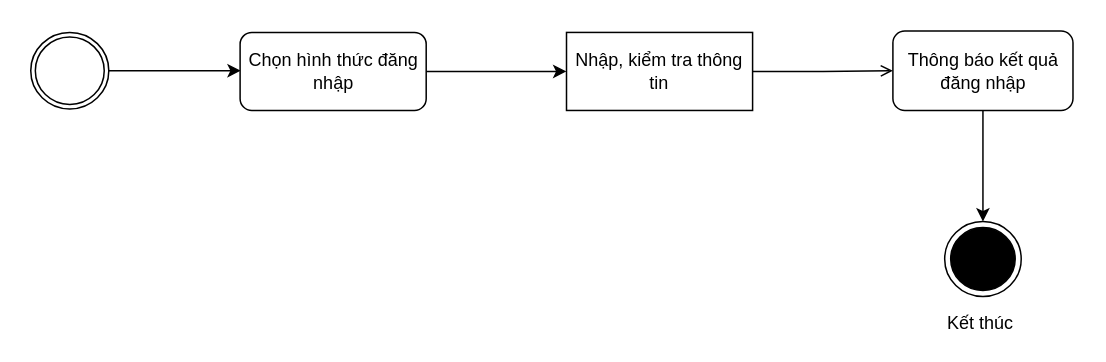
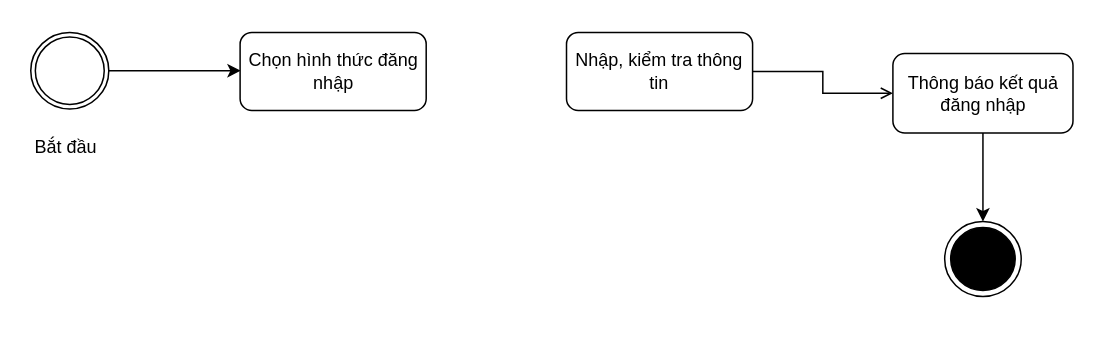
- <mxCell id="4" style="edgeStyle=orthogonalEdgeStyle;rounded=0;orthogonalLoop=1;jettySize=auto;html=1;" edge="1" parent="1" source="5" target="7"><mxGeometry relative="1" as="geometry" /></mxCell>
- <mxCell id="7" value="Nhập, kiểm tra thông tin" style="whiteSpace=wrap;html=1;rounded=0;" vertex="1" parent="1"><mxGeometry x="377" y="21" width="124" height="52" as="geometry" /></mxCell>
+ <mxCell id="7" value="Nhập, kiểm tra thông tin" style="rounded=1;whiteSpace=wrap;html=1;" vertex="1" parent="1"><mxGeometry x="377" y="21" width="124" height="52" as="geometry" /></mxCell>
- <mxCell id="9" value="Thông báo kết quả đăng nhập" style="rounded=1;whiteSpace=wrap;html=1;" vertex="1" parent="1"><mxGeometry x="594.5" y="20" width="120" height="53" as="geometry" /></mxCell>
+ <mxCell id="9" value="Thông báo kết quả đăng nhập" style="rounded=1;whiteSpace=wrap;html=1;" vertex="1" parent="1"><mxGeometry x="594.5" y="35" width="120" height="53" as="geometry" /></mxCell>
+ <mxCell id="11" value="Bắt đầu&lt;br&gt;&lt;br&gt;" style="text;html=1;resizable=0;points=[];autosize=1;align=left;verticalAlign=top;spacingTop=-4;" vertex="1" parent="1"><mxGeometry x="21" y="88" width="51" height="28" as="geometry" /></mxCell>
- <mxCell id="12" value="Kết thúc" style="text;html=1;resizable=0;points=[];autosize=1;align=left;verticalAlign=top;spacingTop=-4;" vertex="1" parent="1"><mxGeometry x="629" y="205" width="54" height="14" as="geometry" /></mxCell>
